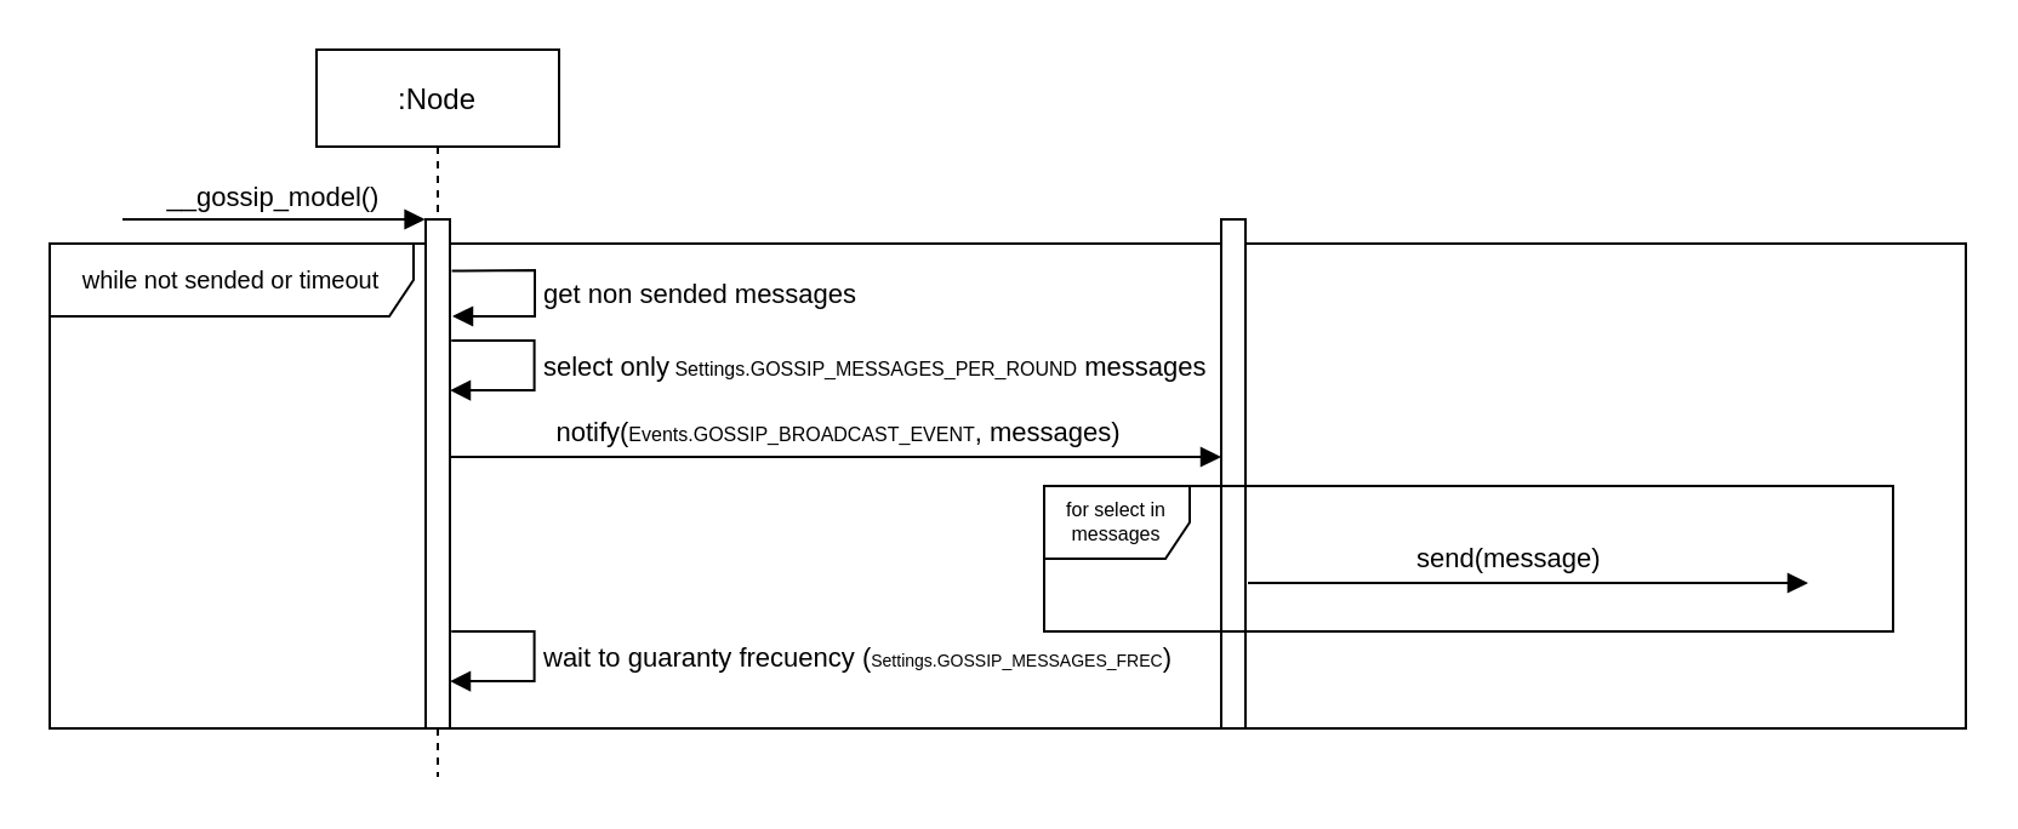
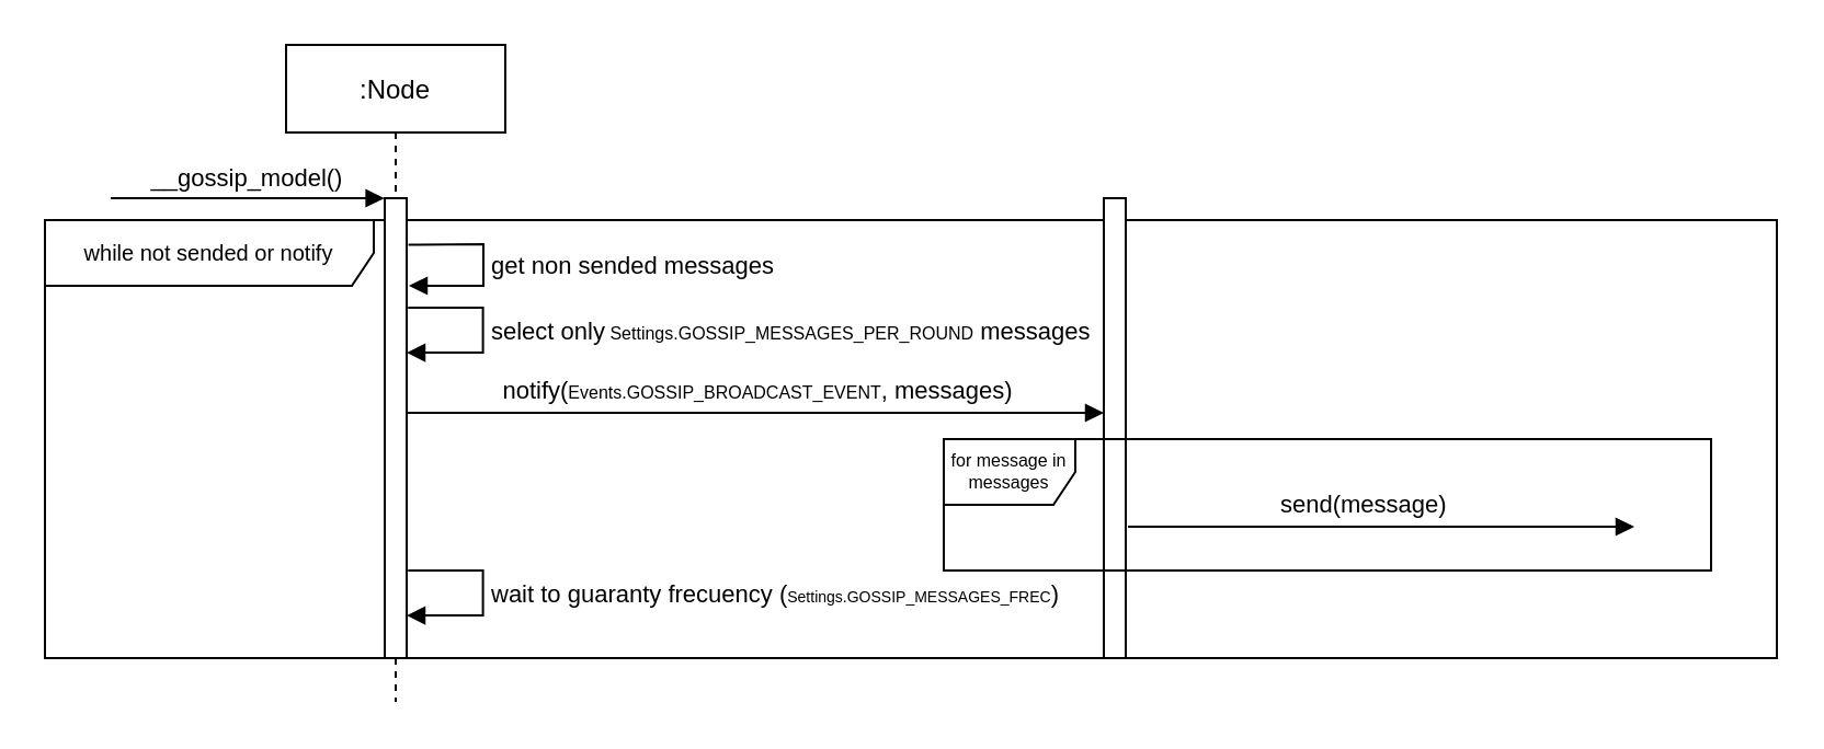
- <mxCell id="3" value="&lt;font style=&quot;font-size: 10px;&quot;&gt;while not sended or timeout&lt;/font&gt;" style="shape=umlFrame;whiteSpace=wrap;html=1;width=150;height=30;" parent="2" vertex="1"><mxGeometry x="-110" y="80" width="790" height="200" as="geometry" /></mxCell>
+ <mxCell id="3" value="&lt;font style=&quot;font-size: 10px;&quot;&gt;while not sended or notify&lt;/font&gt;" style="shape=umlFrame;whiteSpace=wrap;html=1;width=150;height=30;" parent="2" vertex="1"><mxGeometry x="-110" y="80" width="790" height="200" as="geometry" /></mxCell>
- <mxCell id="12" value="for select in messages" style="shape=umlFrame;whiteSpace=wrap;html=1;fontSize=8;" parent="2" vertex="1"><mxGeometry x="300" y="180" width="350" height="60" as="geometry" /></mxCell>
+ <mxCell id="12" value="for message in messages" style="shape=umlFrame;whiteSpace=wrap;html=1;fontSize=8;" parent="2" vertex="1"><mxGeometry x="300" y="180" width="350" height="60" as="geometry" /></mxCell>
